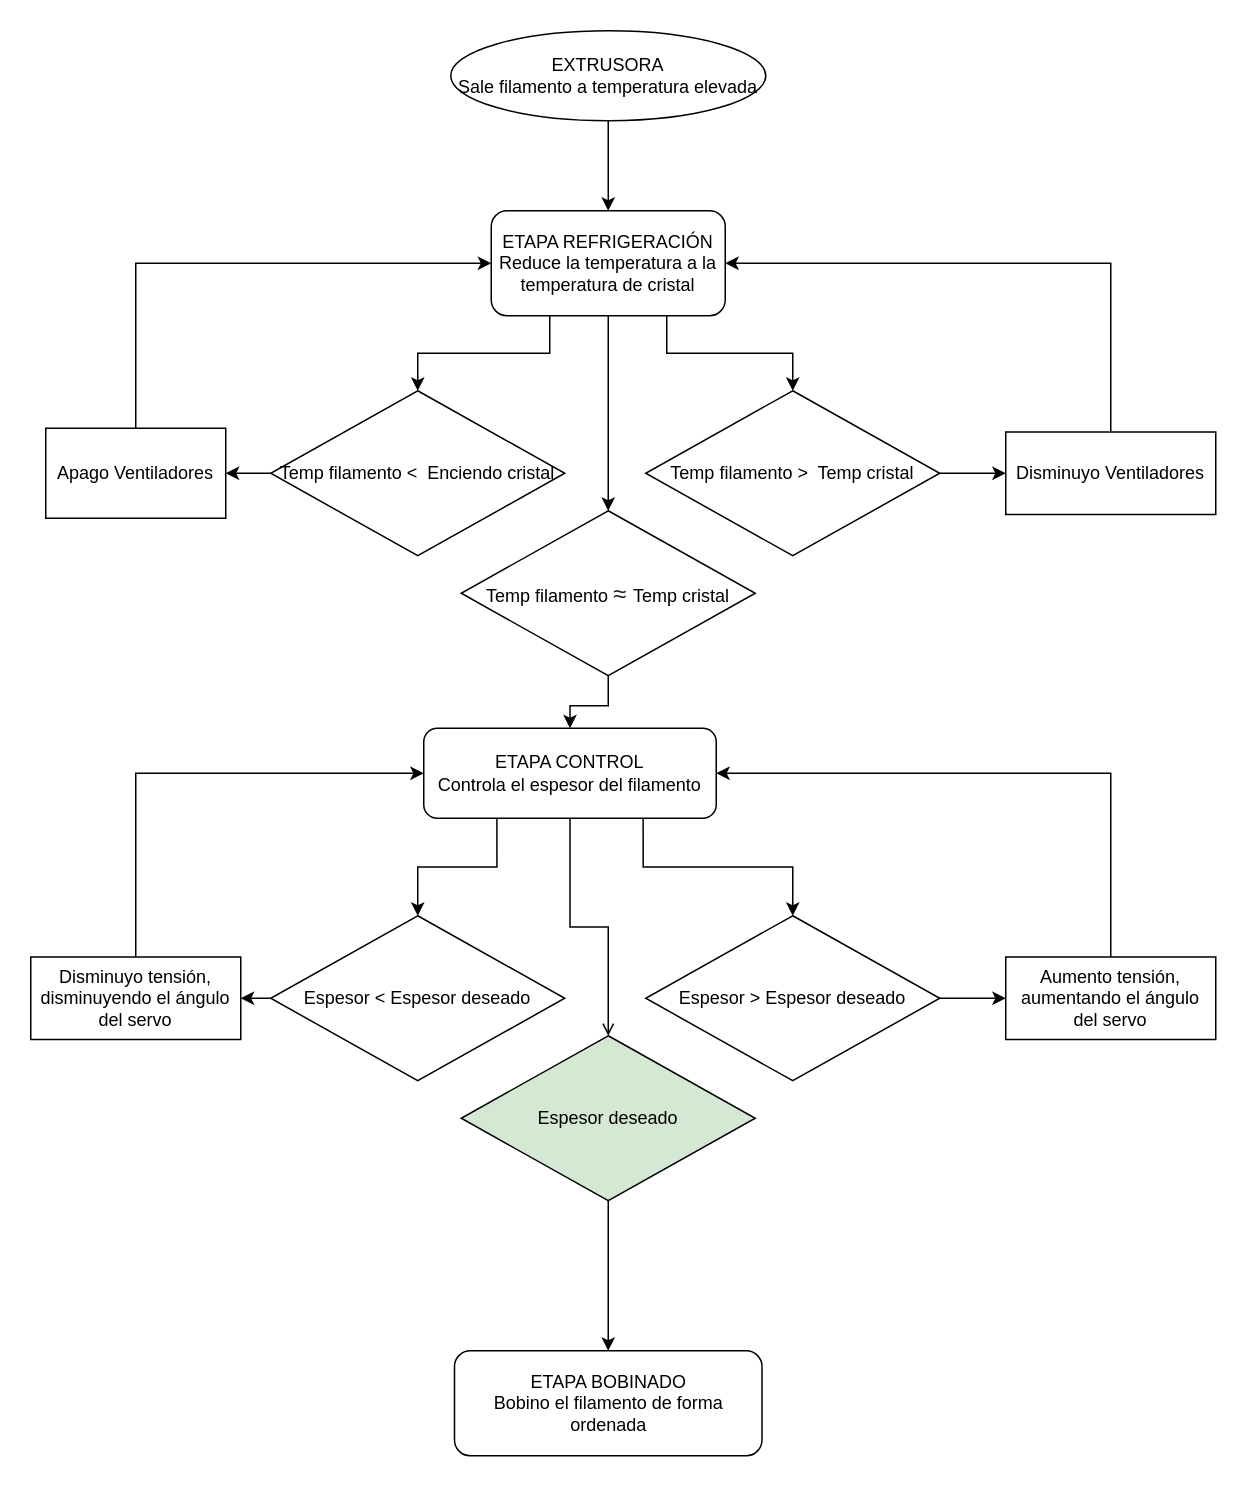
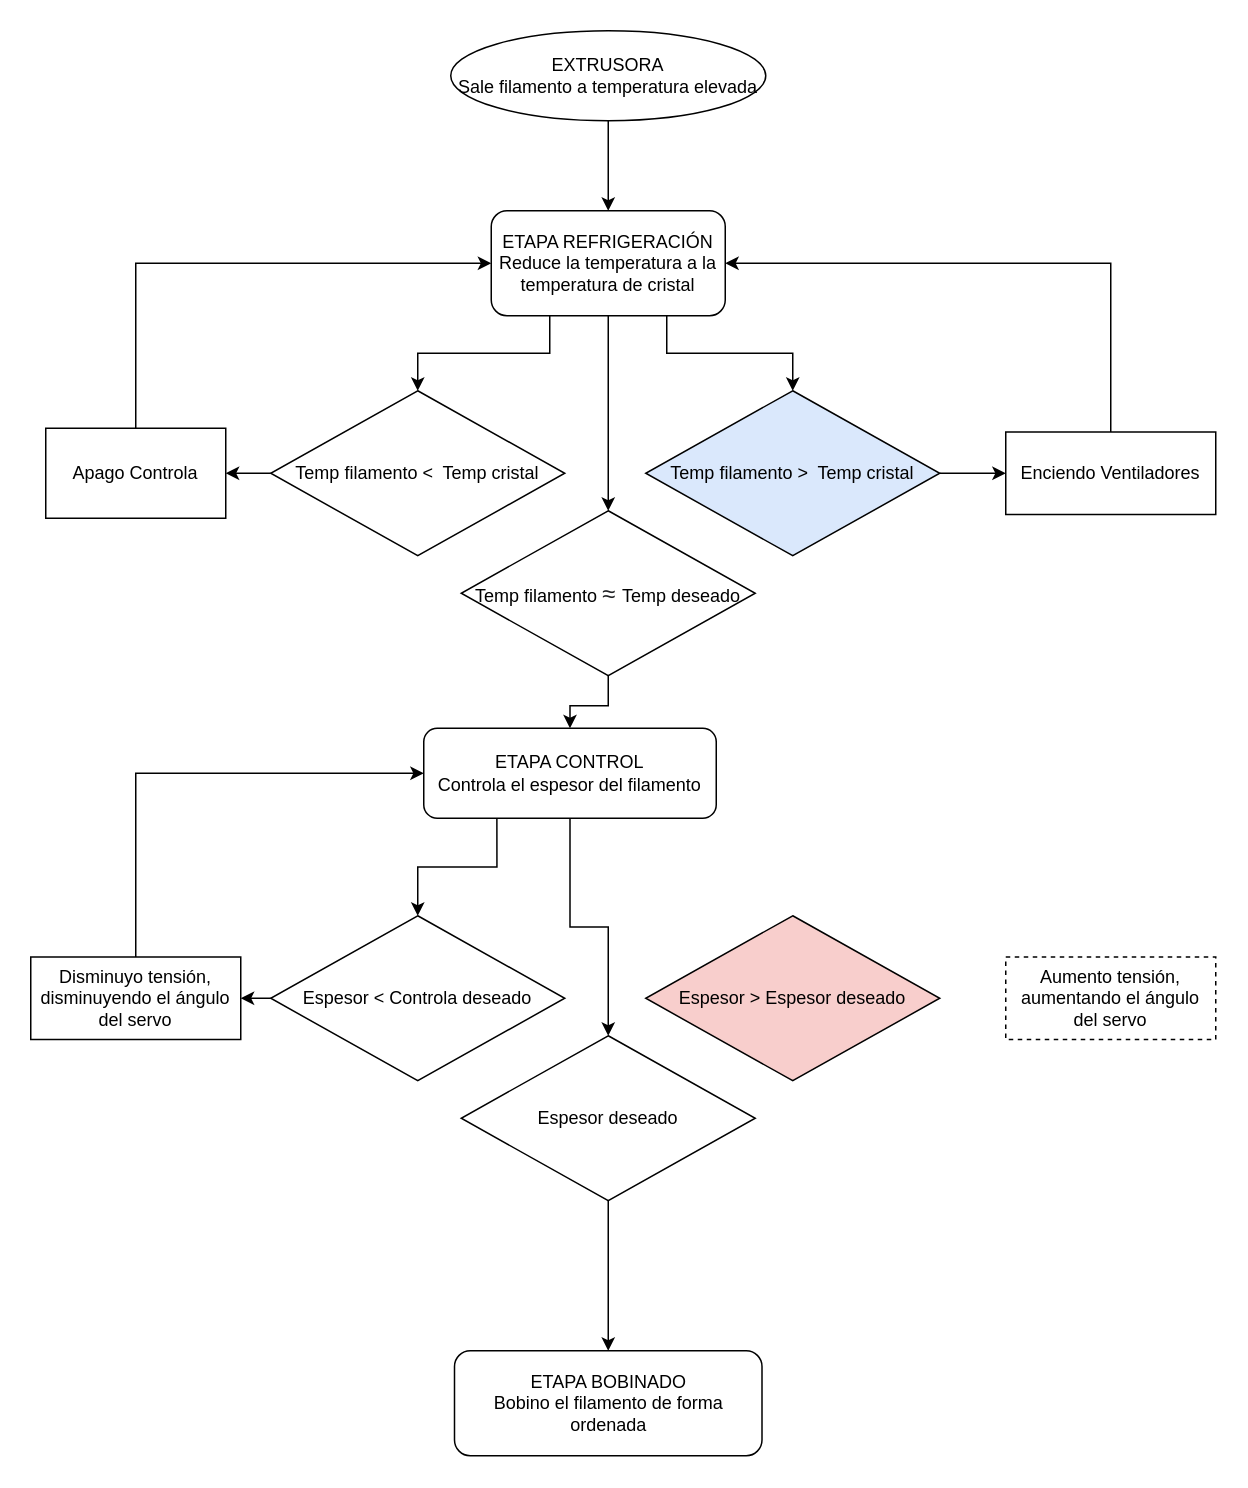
- <mxCell id="21" value="Apago Ventiladores" style="rounded=0;whiteSpace=wrap;html=1;" vertex="1" parent="1"><mxGeometry x="30" y="285" width="120" height="60" as="geometry" /></mxCell>
+ <mxCell id="21" value="Apago Controla" style="rounded=0;whiteSpace=wrap;html=1;" vertex="1" parent="1"><mxGeometry x="30" y="285" width="120" height="60" as="geometry" /></mxCell>
- <mxCell id="11" value="Temp filamento &amp;lt;&amp;nbsp; Enciendo cristal" style="rhombus;whiteSpace=wrap;html=1;" vertex="1" parent="1"><mxGeometry x="180" y="260" width="196" height="110" as="geometry" /></mxCell>
+ <mxCell id="11" value="Temp filamento &amp;lt;&amp;nbsp; Temp cristal" style="rhombus;whiteSpace=wrap;html=1;" vertex="1" parent="1"><mxGeometry x="180" y="260" width="196" height="110" as="geometry" /></mxCell>
- <mxCell id="9" value="Temp filamento &amp;gt;&amp;nbsp; Temp cristal" style="rhombus;whiteSpace=wrap;html=1;" vertex="1" parent="1"><mxGeometry x="430" y="260" width="196" height="110" as="geometry" /></mxCell>
+ <mxCell id="9" value="Temp filamento &amp;gt;&amp;nbsp; Temp cristal" style="rhombus;whiteSpace=wrap;html=1;fillColor=#dae8fc;" vertex="1" parent="1"><mxGeometry x="430" y="260" width="196" height="110" as="geometry" /></mxCell>
- <mxCell id="19" value="Disminuyo Ventiladores" style="rounded=0;whiteSpace=wrap;html=1;" vertex="1" parent="1"><mxGeometry x="670" y="287.5" width="140" height="55" as="geometry" /></mxCell>
+ <mxCell id="19" value="Enciendo Ventiladores" style="rounded=0;whiteSpace=wrap;html=1;" vertex="1" parent="1"><mxGeometry x="670" y="287.5" width="140" height="55" as="geometry" /></mxCell>
- <mxCell id="13" value="Temp filamento&amp;nbsp;&lt;span style=&quot;color: rgb(32, 33, 36); font-family: arial, sans-serif; font-size: 16px; text-align: left; background-color: rgb(255, 255, 255);&quot;&gt;≈&amp;nbsp;&lt;/span&gt;Temp cristal" style="rhombus;whiteSpace=wrap;html=1;" vertex="1" parent="1"><mxGeometry x="307" y="340" width="196" height="110" as="geometry" /></mxCell>
+ <mxCell id="13" value="Temp filamento&amp;nbsp;&lt;span style=&quot;color: rgb(32, 33, 36); font-family: arial, sans-serif; font-size: 16px; text-align: left; background-color: rgb(255, 255, 255);&quot;&gt;≈&amp;nbsp;&lt;/span&gt;Temp deseado" style="rhombus;whiteSpace=wrap;html=1;" vertex="1" parent="1"><mxGeometry x="307" y="340" width="196" height="110" as="geometry" /></mxCell>
- <mxCell id="28" style="edgeStyle=orthogonalEdgeStyle;rounded=0;orthogonalLoop=1;jettySize=auto;html=1;exitX=0.5;exitY=0;exitDx=0;exitDy=0;entryX=1;entryY=0.5;entryDx=0;entryDy=0;" edge="1" parent="1" source="29" target="17"><mxGeometry relative="1" as="geometry" /></mxCell>
- <mxCell id="16" style="edgeStyle=orthogonalEdgeStyle;rounded=0;orthogonalLoop=1;jettySize=auto;html=1;exitX=0.75;exitY=1;exitDx=0;exitDy=0;entryX=0.5;entryY=0;entryDx=0;entryDy=0;" edge="1" parent="1" source="17" target="25"><mxGeometry relative="1" as="geometry" /></mxCell>
- <mxCell id="27" value="Espesor &amp;lt; Espesor deseado" style="rhombus;whiteSpace=wrap;html=1;" vertex="1" parent="1"><mxGeometry x="180" y="610" width="196" height="110" as="geometry" /></mxCell>
+ <mxCell id="27" value="Espesor &amp;lt; Controla deseado" style="rhombus;whiteSpace=wrap;html=1;" vertex="1" parent="1"><mxGeometry x="180" y="610" width="196" height="110" as="geometry" /></mxCell>
- <mxCell id="25" value="Espesor &amp;gt; Espesor deseado" style="rhombus;whiteSpace=wrap;html=1;" vertex="1" parent="1"><mxGeometry x="430" y="610" width="196" height="110" as="geometry" /></mxCell>
+ <mxCell id="25" value="Espesor &amp;gt; Espesor deseado" style="rhombus;whiteSpace=wrap;html=1;fillColor=#f8cecc;" vertex="1" parent="1"><mxGeometry x="430" y="610" width="196" height="110" as="geometry" /></mxCell>
- <mxCell id="24" style="edgeStyle=orthogonalEdgeStyle;rounded=0;orthogonalLoop=1;jettySize=auto;html=1;exitX=1;exitY=0.5;exitDx=0;exitDy=0;entryX=0;entryY=0.5;entryDx=0;entryDy=0;" edge="1" parent="1" source="25" target="29"><mxGeometry relative="1" as="geometry" /></mxCell>
- <mxCell id="29" value="Aumento tensión, aumentando el ángulo del servo" style="rounded=0;whiteSpace=wrap;html=1;" vertex="1" parent="1"><mxGeometry x="670" y="637.5" width="140" height="55" as="geometry" /></mxCell>
+ <mxCell id="29" value="Aumento tensión, aumentando el ángulo del servo" style="rounded=0;whiteSpace=wrap;html=1;dashed=1;" vertex="1" parent="1"><mxGeometry x="670" y="637.5" width="140" height="55" as="geometry" /></mxCell>
- <mxCell id="14" style="edgeStyle=orthogonalEdgeStyle;rounded=0;orthogonalLoop=1;jettySize=auto;html=1;exitX=0.5;exitY=1;exitDx=0;exitDy=0;endArrow=open;" edge="1" parent="1" source="17" target="23"><mxGeometry relative="1" as="geometry" /></mxCell>
+ <mxCell id="14" style="edgeStyle=orthogonalEdgeStyle;rounded=0;orthogonalLoop=1;jettySize=auto;html=1;exitX=0.5;exitY=1;exitDx=0;exitDy=0;" edge="1" parent="1" source="17" target="23"><mxGeometry relative="1" as="geometry" /></mxCell>
- <mxCell id="23" value="Espesor deseado" style="rhombus;whiteSpace=wrap;html=1;fillColor=#d5e8d4;" vertex="1" parent="1"><mxGeometry x="307" y="690" width="196" height="110" as="geometry" /></mxCell>
+ <mxCell id="23" value="Espesor deseado" style="rhombus;whiteSpace=wrap;html=1;" vertex="1" parent="1"><mxGeometry x="307" y="690" width="196" height="110" as="geometry" /></mxCell>
